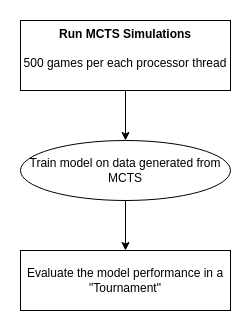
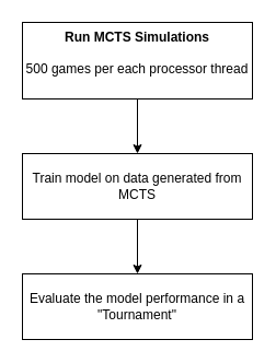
- <mxCell id="3" value="Train model on data generated from MCTS" style="ellipse;whiteSpace=wrap;html=1;" vertex="1" parent="1"><mxGeometry x="20" y="140" width="210" height="60" as="geometry" /></mxCell>
+ <mxCell id="3" value="Train model on data generated from MCTS" style="rounded=0;whiteSpace=wrap;html=1;" vertex="1" parent="1"><mxGeometry x="20" y="140" width="210" height="60" as="geometry" /></mxCell>
